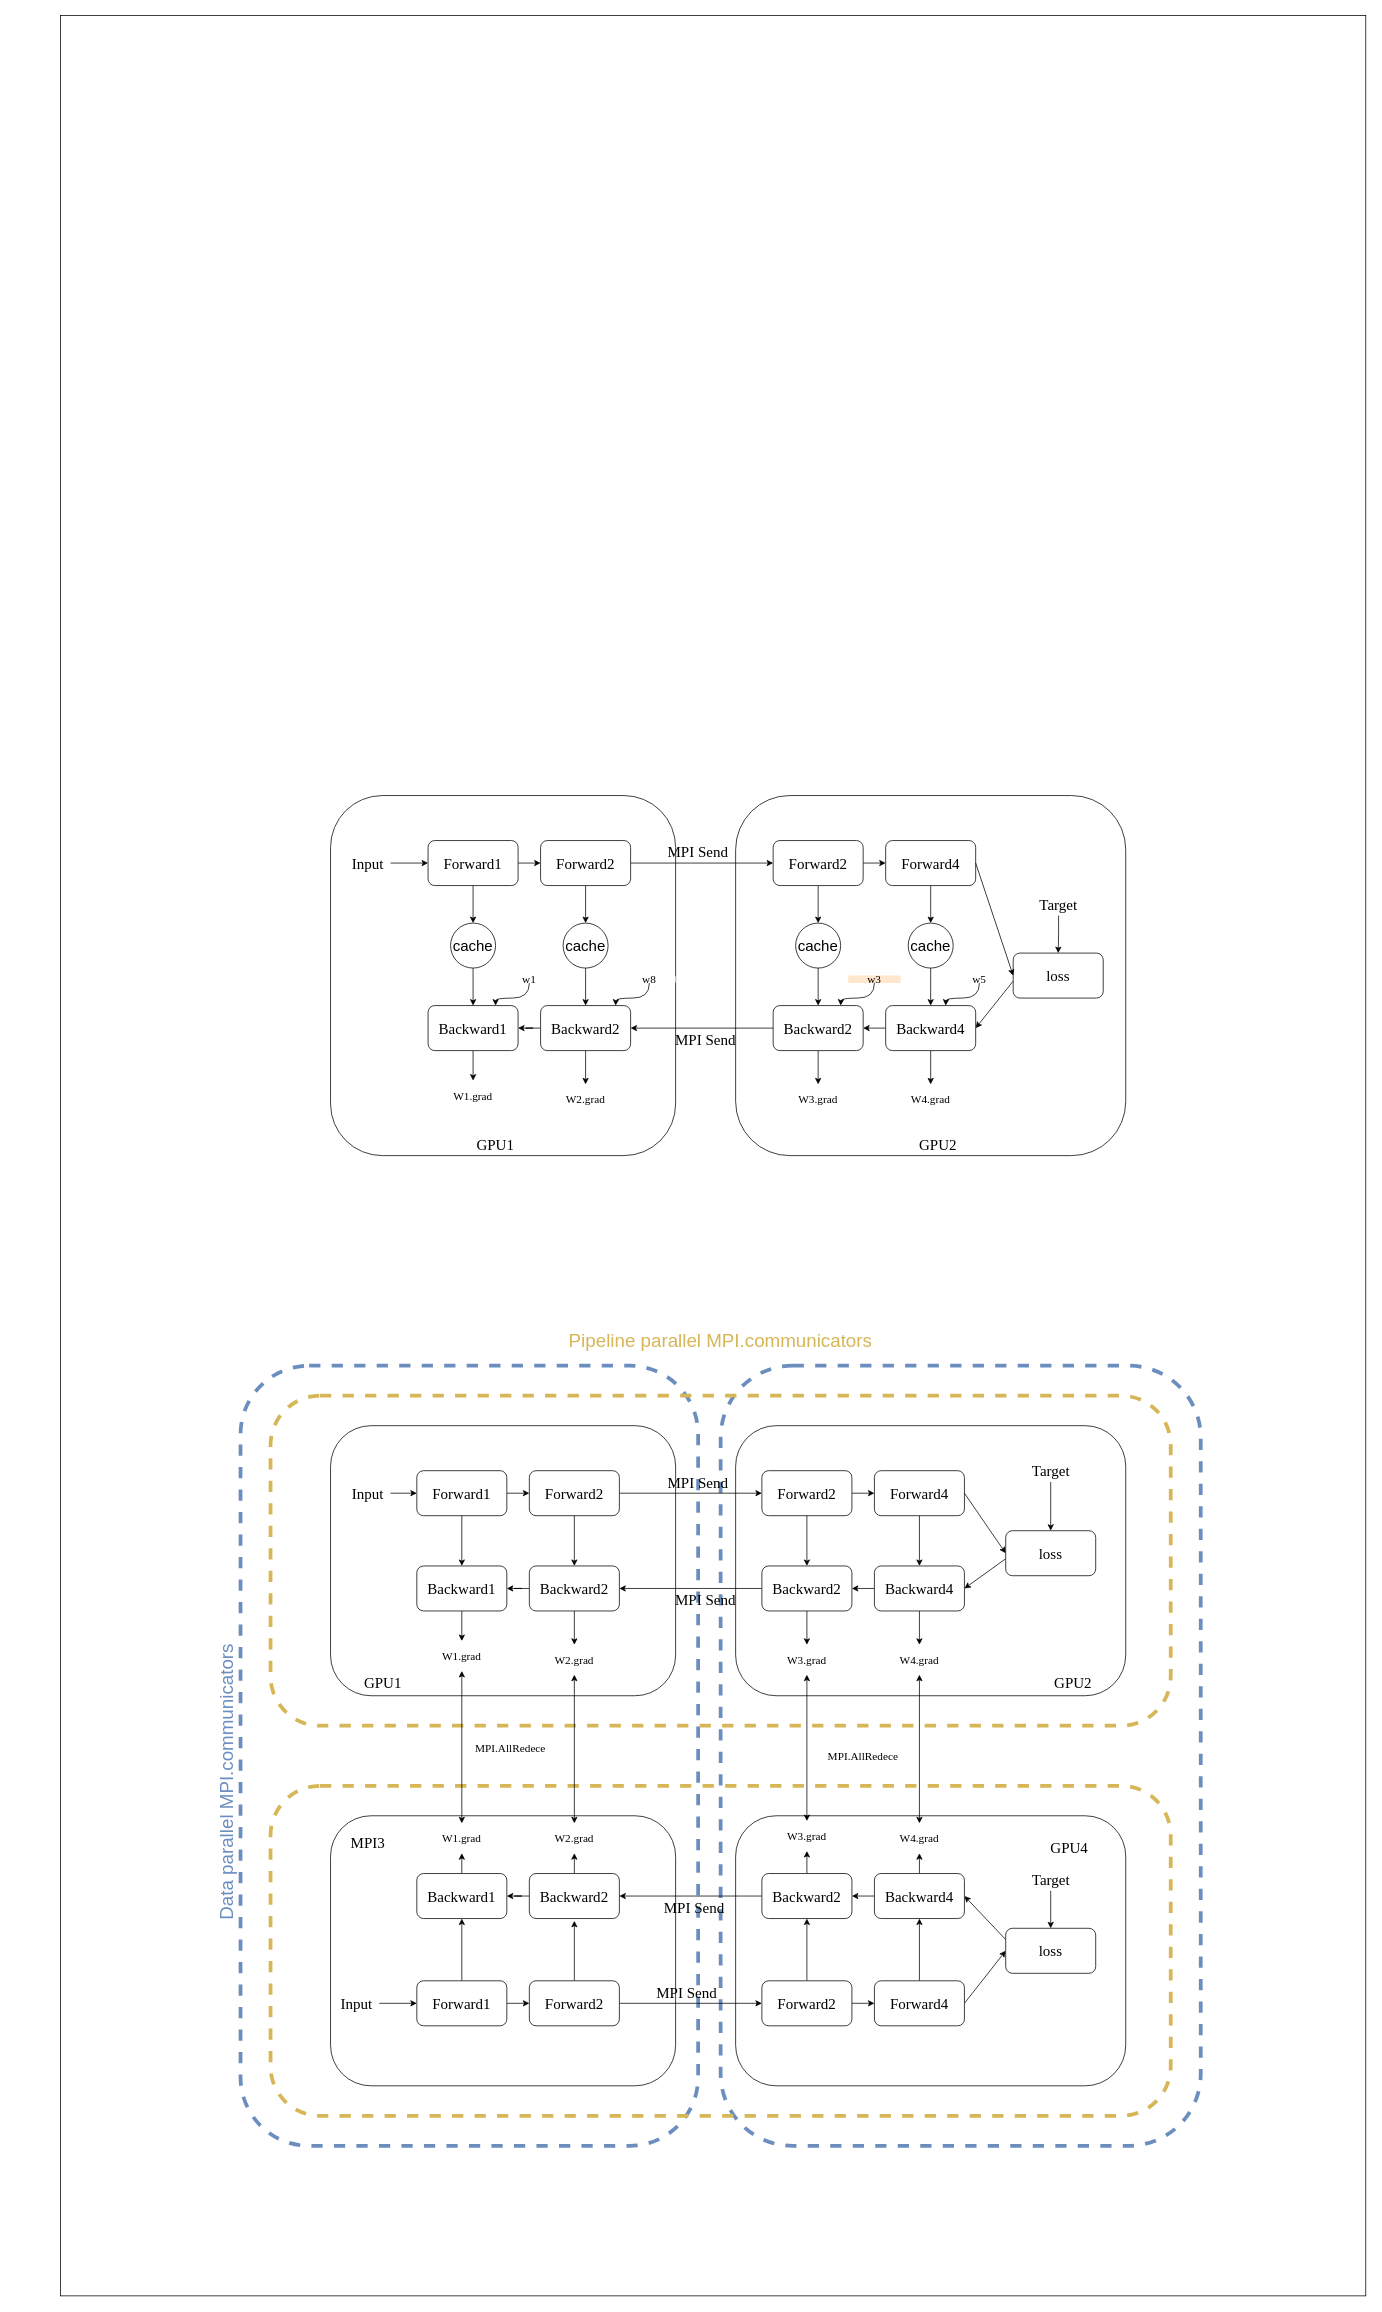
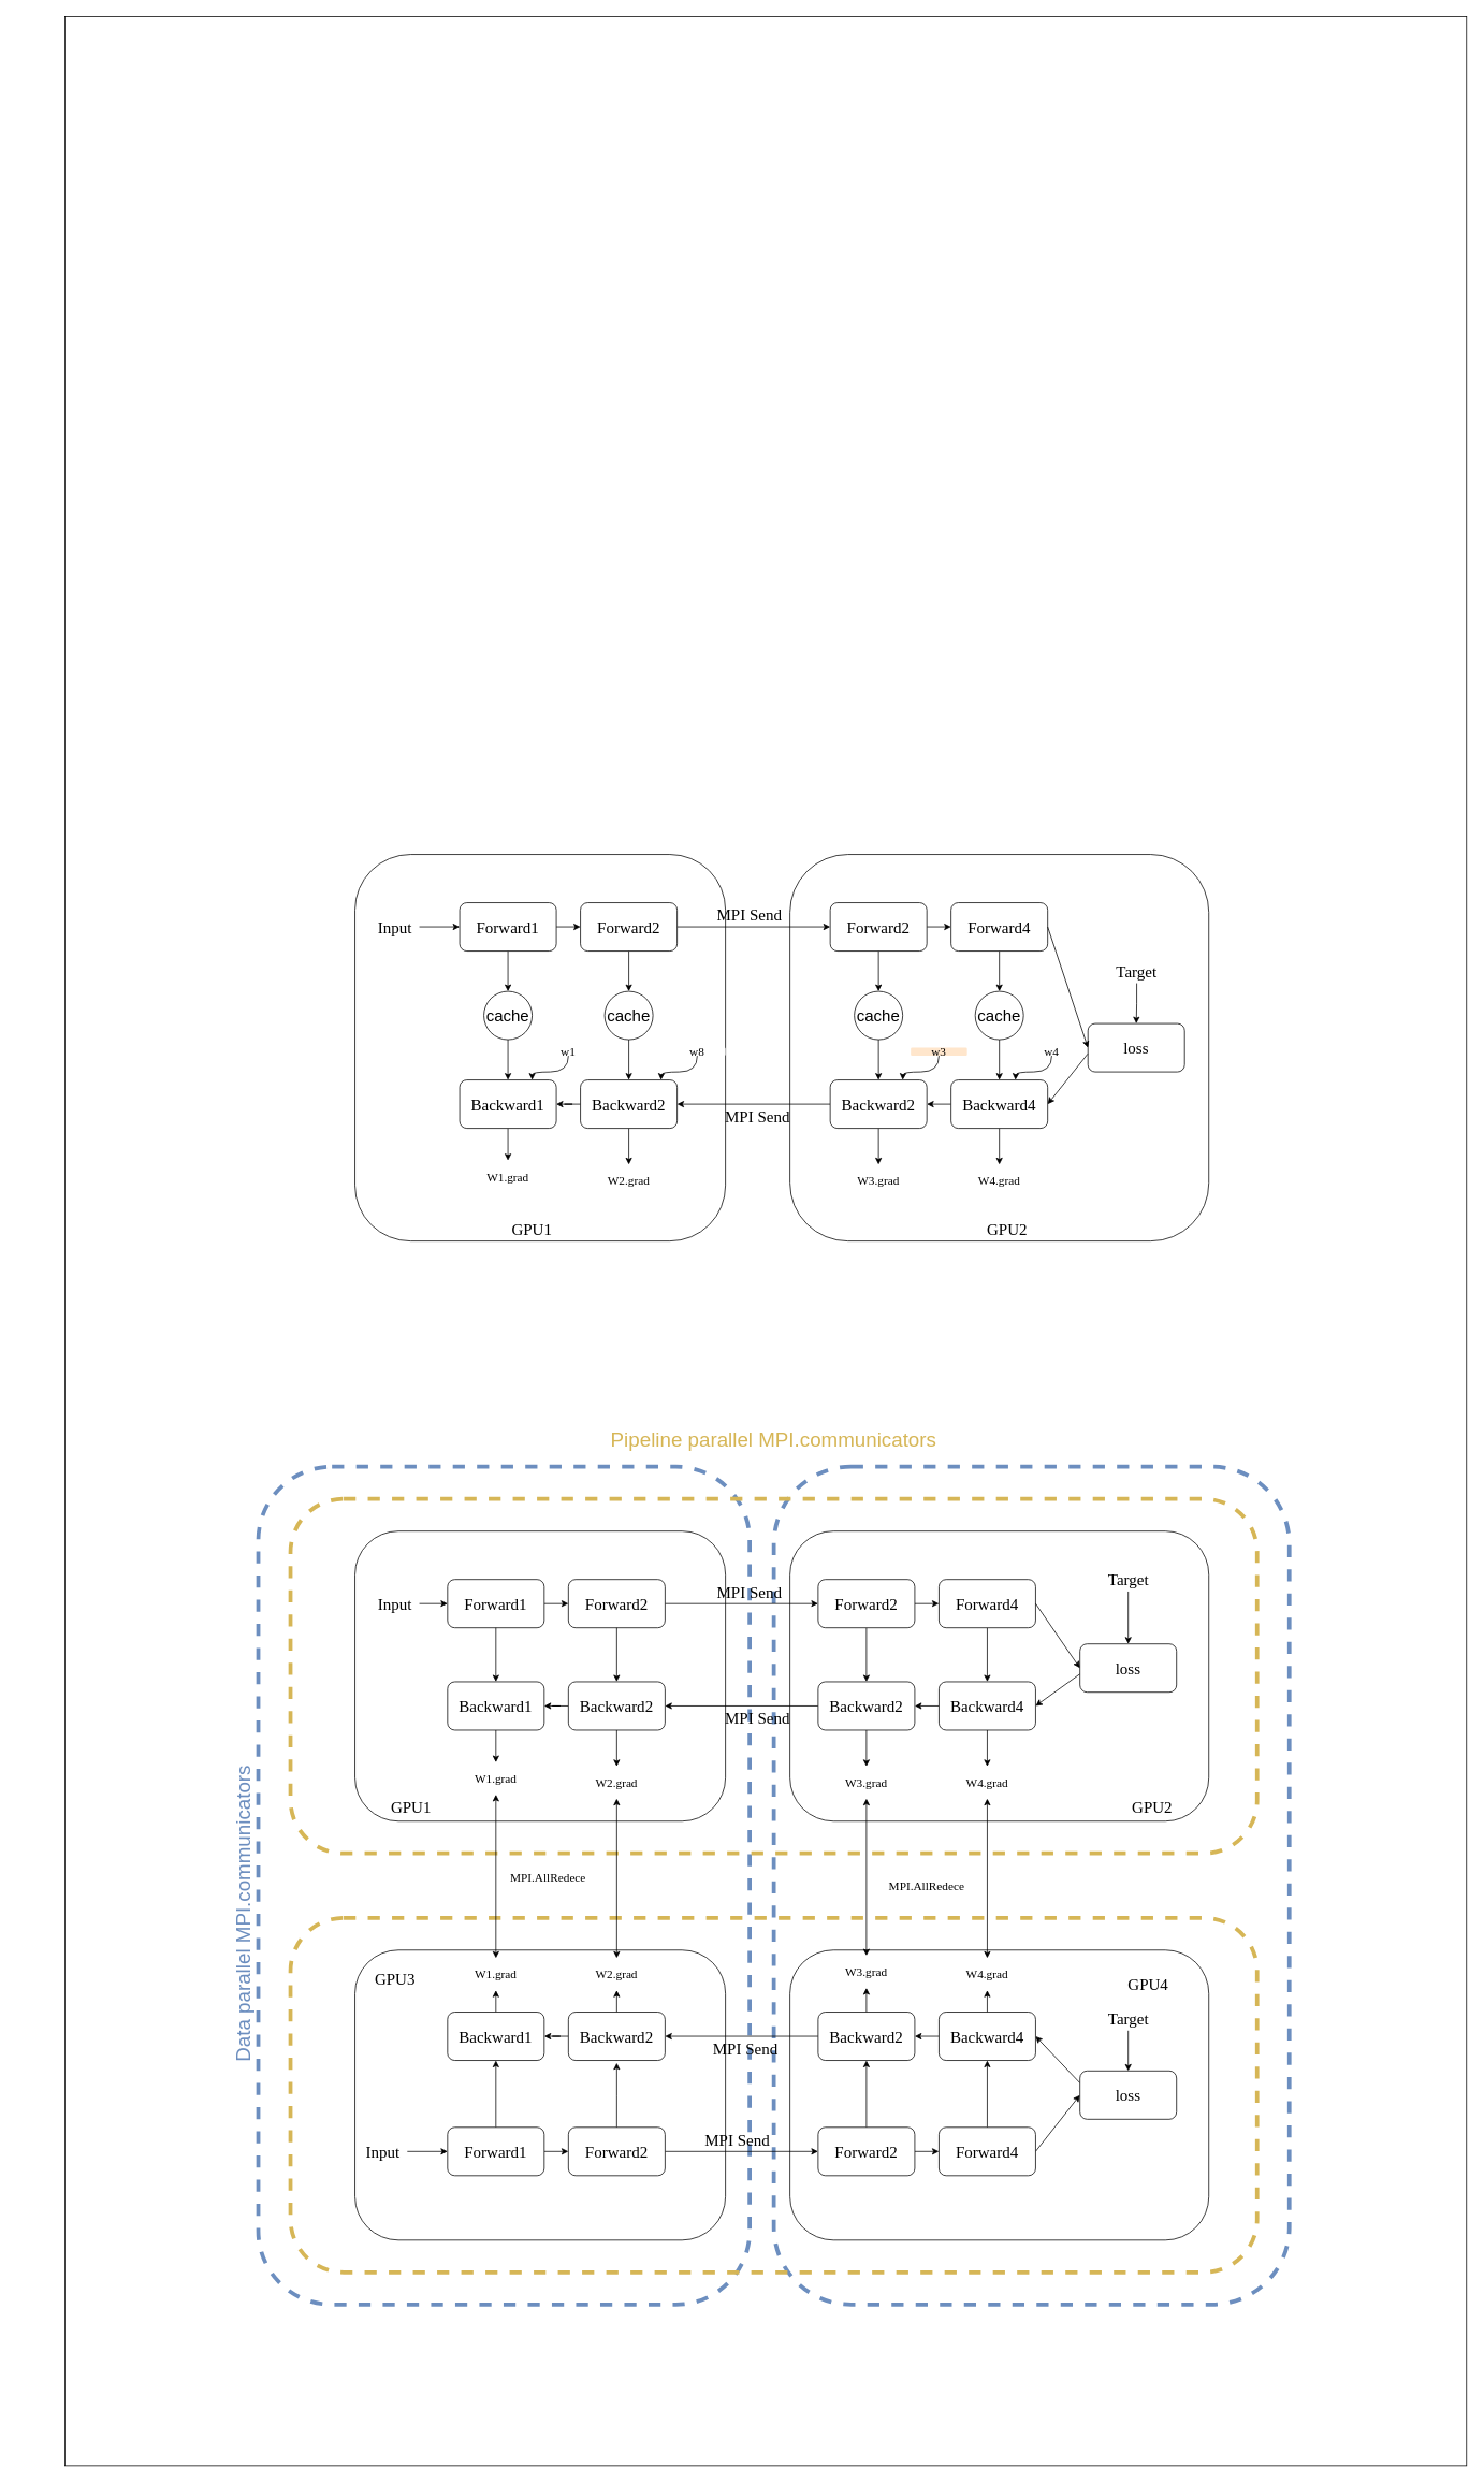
- <mxCell id="53" value="w5" style="rounded=1;whiteSpace=wrap;html=1;fontFamily=Comic Sans MS;fontSize=15;strokeColor=none;" parent="1" vertex="1"><mxGeometry x="1270" y="1300" width="70" height="10" as="geometry" /></mxCell>
+ <mxCell id="53" value="w4" style="rounded=1;whiteSpace=wrap;html=1;fontFamily=Comic Sans MS;fontSize=15;strokeColor=none;" parent="1" vertex="1"><mxGeometry x="1270" y="1300" width="70" height="10" as="geometry" /></mxCell>
- <mxCell id="125" value="MPI3" style="text;html=1;strokeColor=none;fillColor=none;align=center;verticalAlign=middle;whiteSpace=wrap;rounded=0;fontFamily=Comic Sans MS;fontSize=20;" parent="1" vertex="1"><mxGeometry x="460" y="2440" width="60" height="30" as="geometry" /></mxCell>
+ <mxCell id="125" value="GPU3" style="text;html=1;strokeColor=none;fillColor=none;align=center;verticalAlign=middle;whiteSpace=wrap;rounded=0;fontFamily=Comic Sans MS;fontSize=20;" parent="1" vertex="1"><mxGeometry x="460" y="2440" width="60" height="30" as="geometry" /></mxCell>
